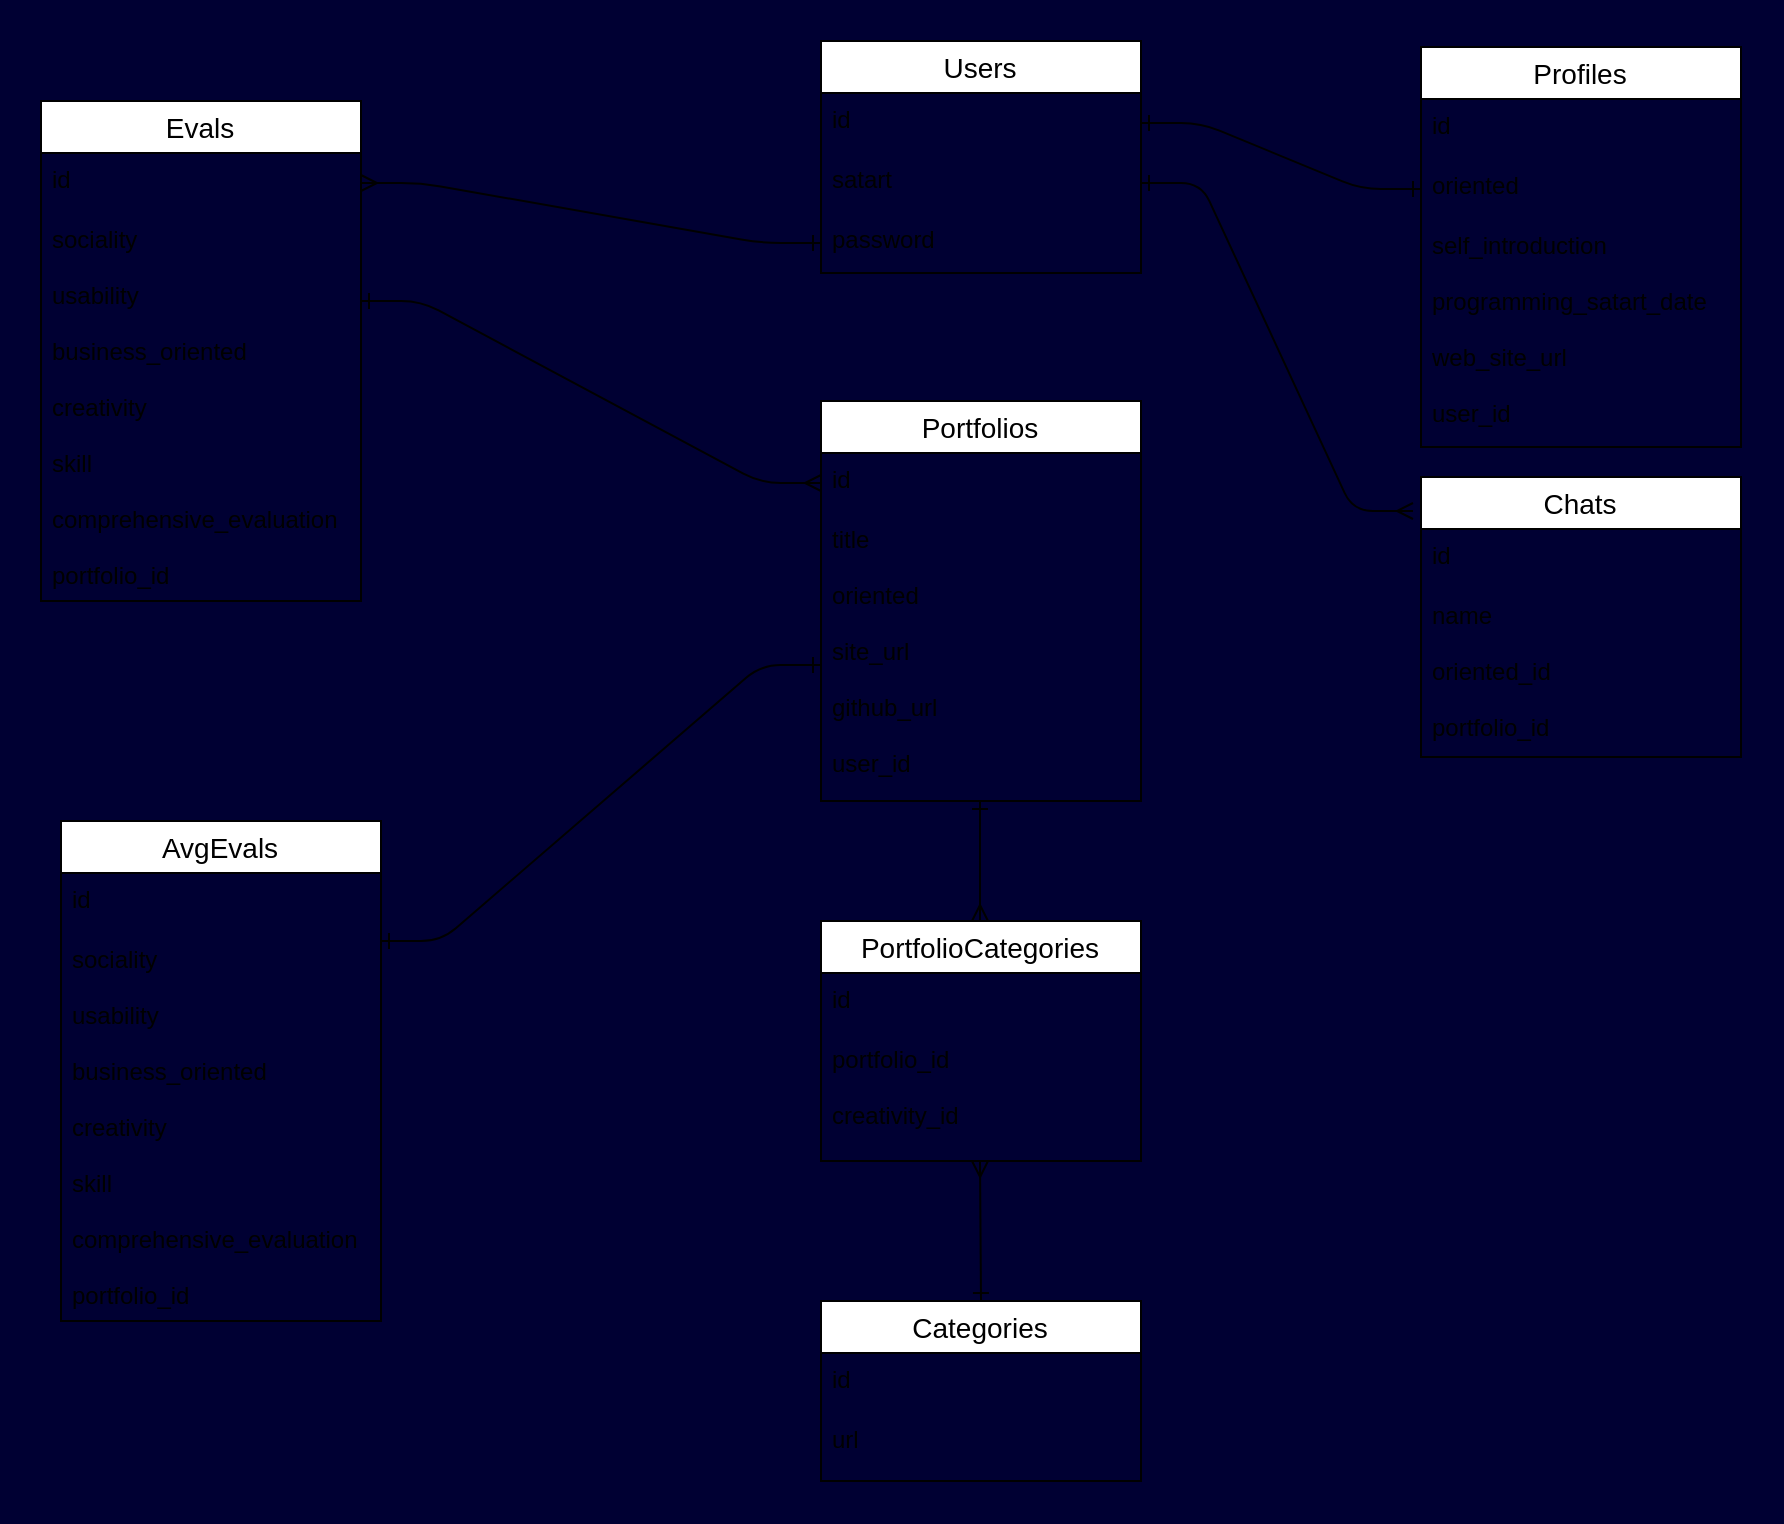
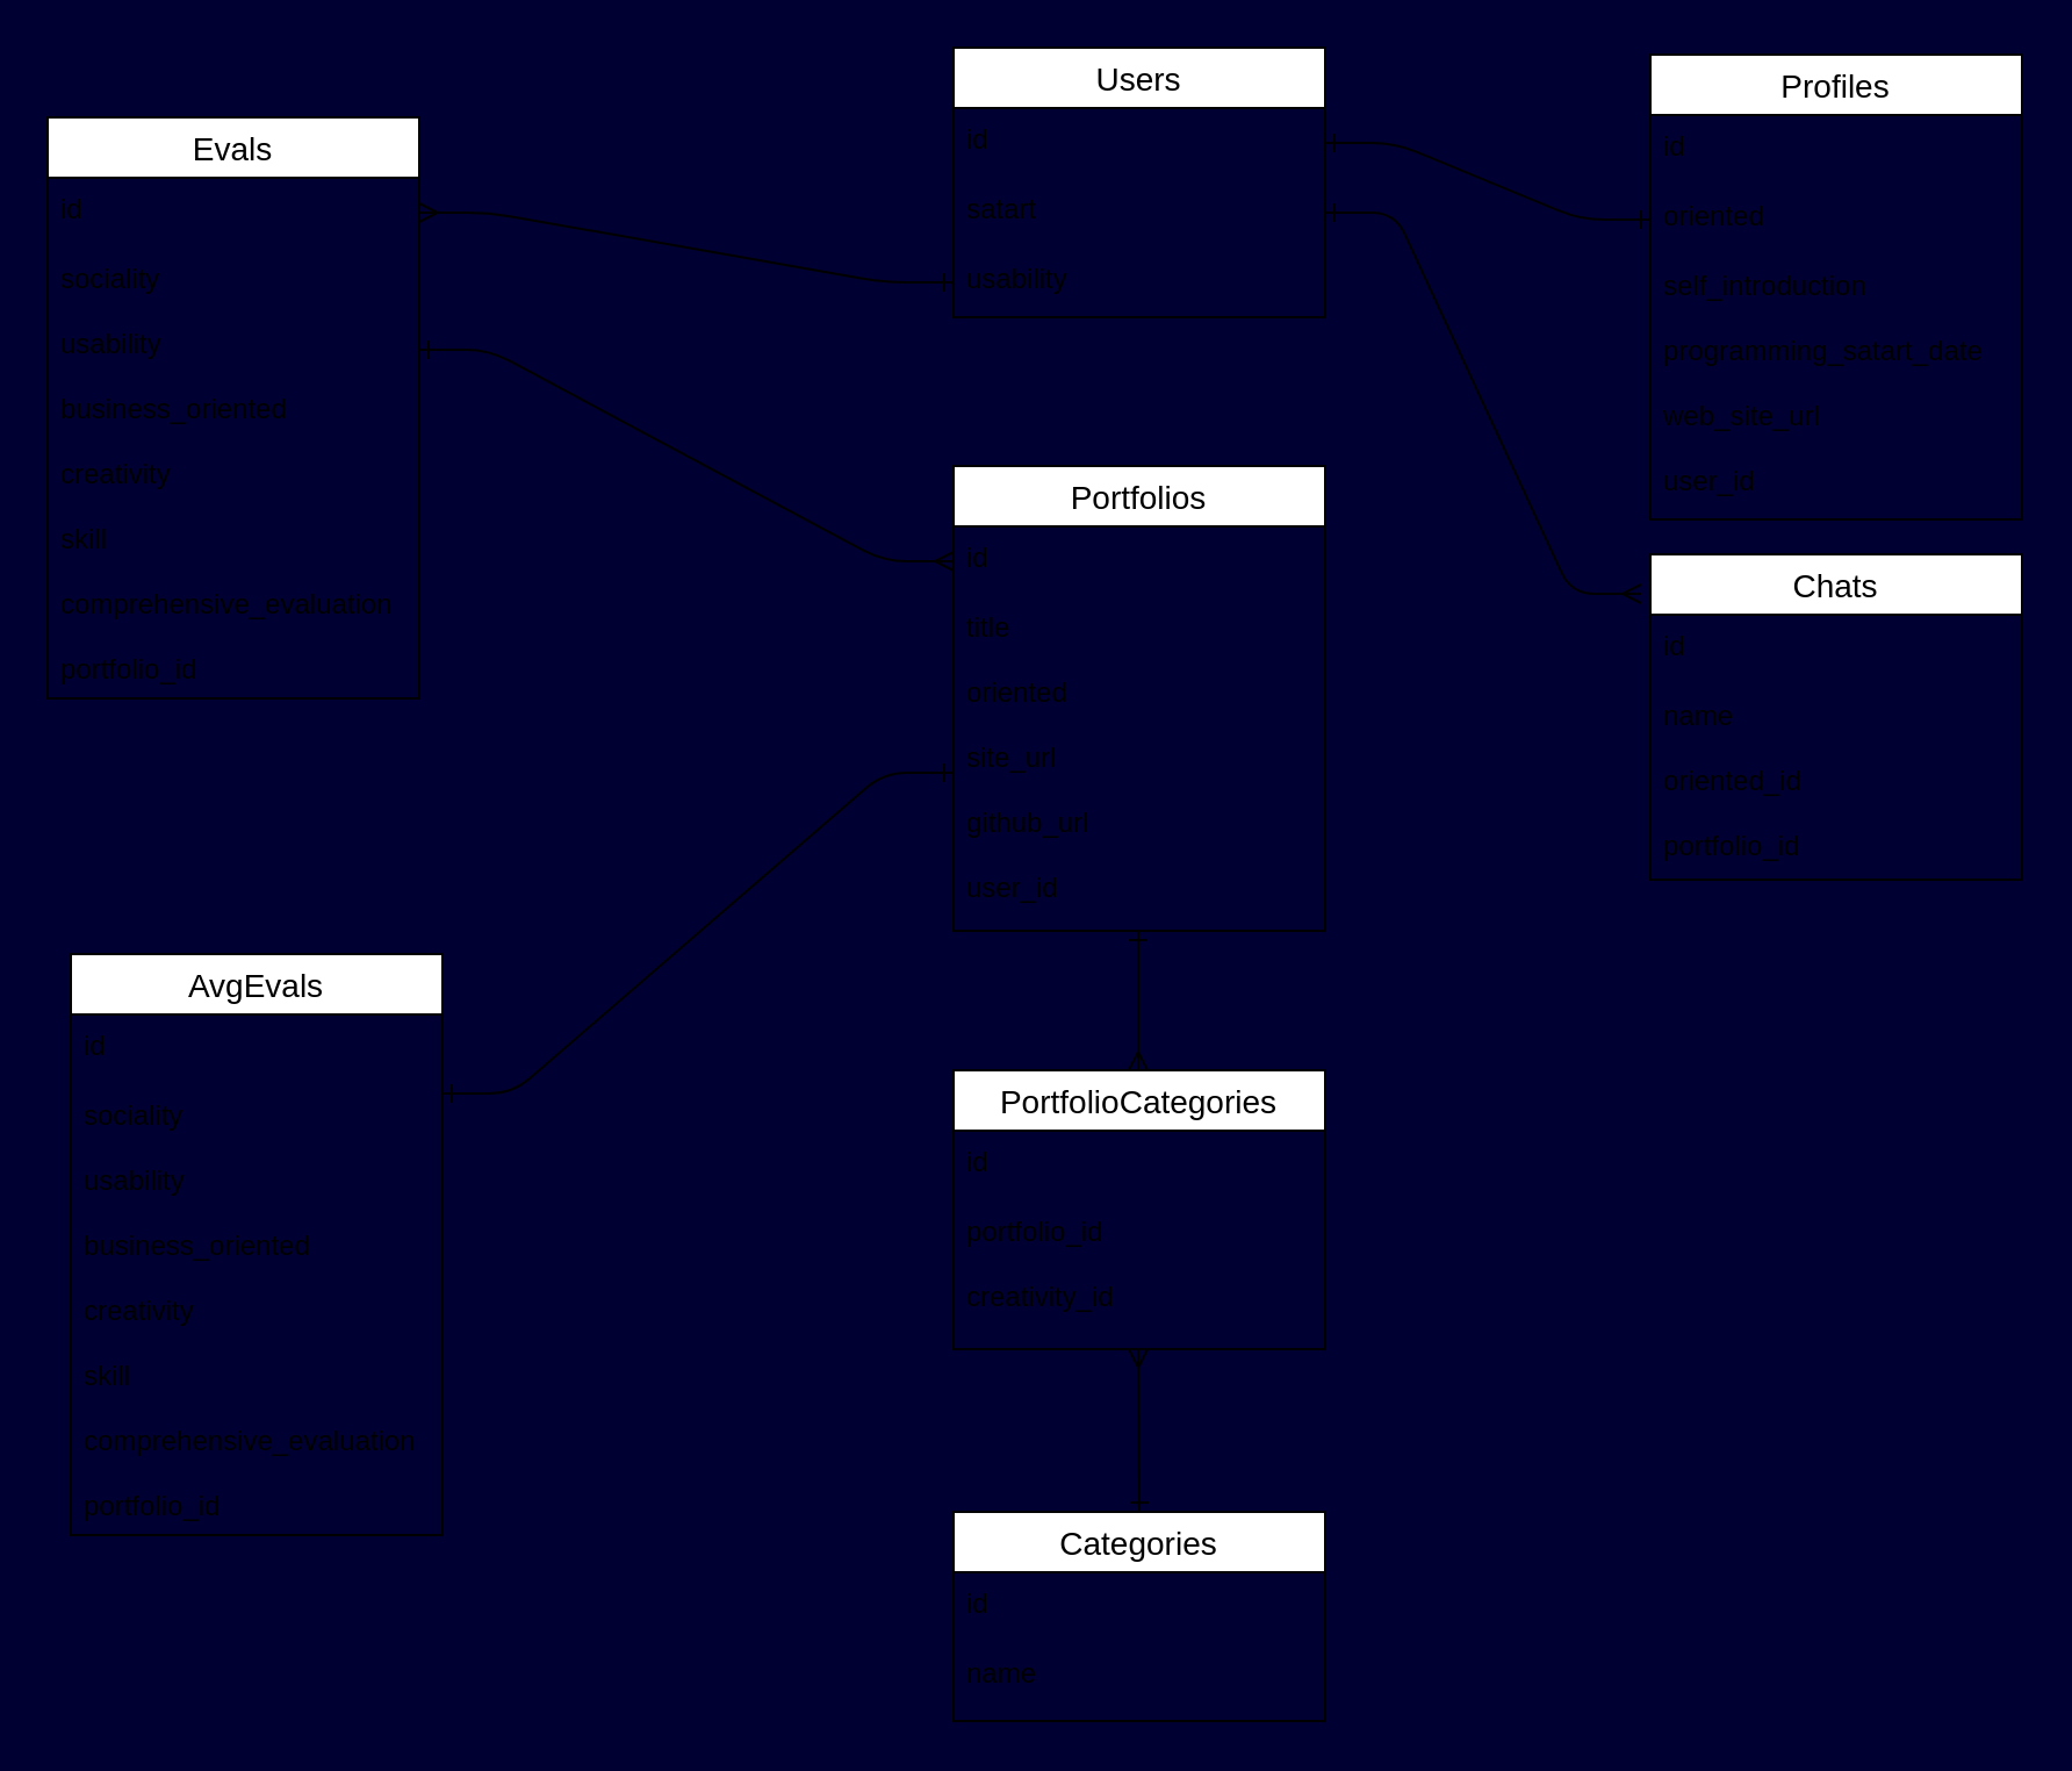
- <mxCell id="5" value="password&#10;" style="text;strokeColor=none;fillColor=none;spacingLeft=4;spacingRight=4;overflow=hidden;rotatable=0;points=[[0,0.5],[1,0.5]];portConstraint=eastwest;fontSize=12;" parent="2" vertex="1"><mxGeometry y="86" width="160" height="30" as="geometry" /></mxCell>
+ <mxCell id="5" value="usability&#10;" style="text;strokeColor=none;fillColor=none;spacingLeft=4;spacingRight=4;overflow=hidden;rotatable=0;points=[[0,0.5],[1,0.5]];portConstraint=eastwest;fontSize=12;" parent="2" vertex="1"><mxGeometry y="86" width="160" height="30" as="geometry" /></mxCell>
- <mxCell id="27" value="url" style="text;strokeColor=none;fillColor=none;spacingLeft=4;spacingRight=4;overflow=hidden;rotatable=0;points=[[0,0.5],[1,0.5]];portConstraint=eastwest;fontSize=12;" vertex="1" parent="25"><mxGeometry y="56" width="160" height="34" as="geometry" /></mxCell>
+ <mxCell id="27" value="name" style="text;strokeColor=none;fillColor=none;spacingLeft=4;spacingRight=4;overflow=hidden;rotatable=0;points=[[0,0.5],[1,0.5]];portConstraint=eastwest;fontSize=12;" vertex="1" parent="25"><mxGeometry y="56" width="160" height="34" as="geometry" /></mxCell>
